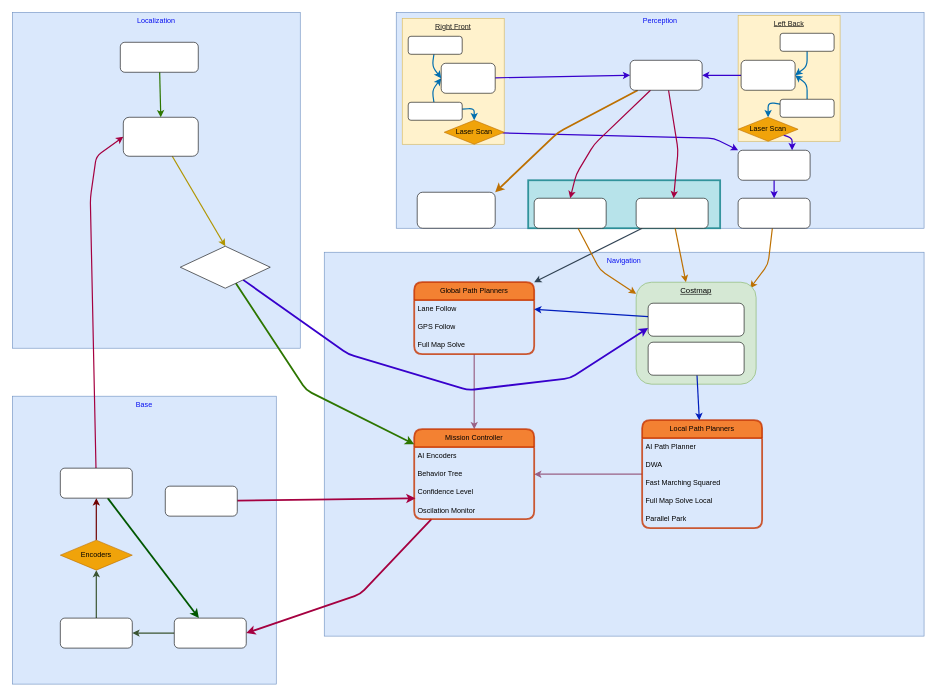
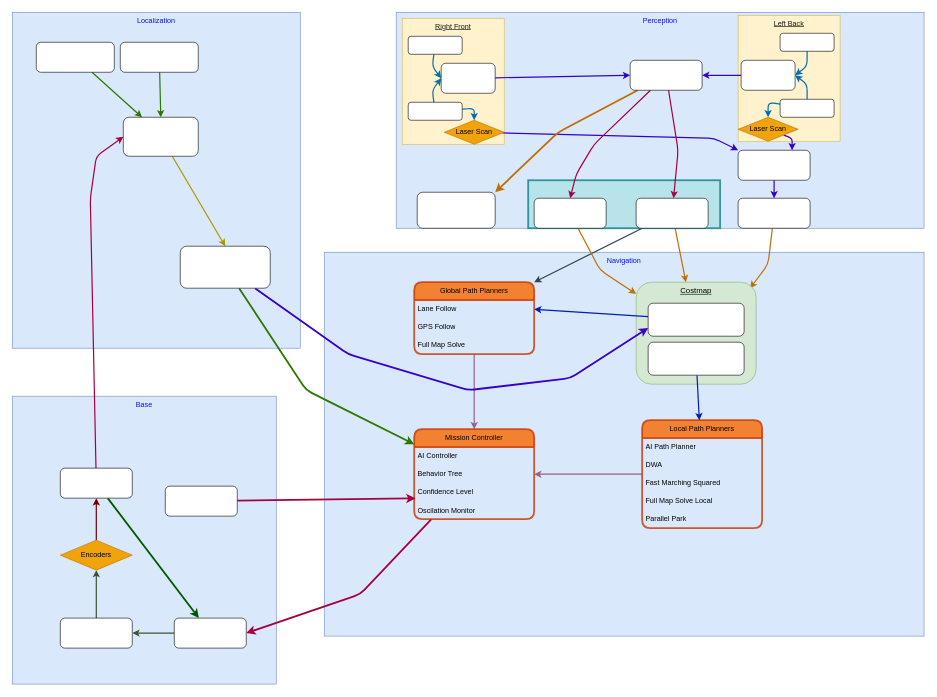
+ <mxCell id="8" value="&lt;font style=&quot;font-size: 12px;&quot; color=&quot;#ffffff&quot;&gt;IMU&lt;br style=&quot;font-size: 12px;&quot;&gt;&lt;/font&gt;" style="rounded=1;whiteSpace=wrap;html=1;fontColor=#070FF0;fontSize=12;" parent="1" vertex="1"><mxGeometry x="60" y="70" width="130" height="50" as="geometry" /></mxCell>
+ <mxCell id="7" style="edgeStyle=none;html=1;entryX=0.25;entryY=0;entryDx=0;entryDy=0;strokeWidth=2;fontSize=13;fontColor=#000000;fillColor=#60a917;strokeColor=#2D7600;" edge="1" parent="1" source="8" target="69"><mxGeometry relative="1" as="geometry" /></mxCell>
- <mxCell id="80" value="&lt;font color=&quot;#ffffff&quot;&gt;Localization Odometry&lt;br&gt;&lt;/font&gt;" style="rhombus;whiteSpace=wrap;html=1;fontSize=12;fontColor=#1A1A1A;" vertex="1" parent="1"><mxGeometry x="300" y="410" width="150" height="70" as="geometry" /></mxCell>
+ <mxCell id="80" value="&lt;font color=&quot;#ffffff&quot;&gt;Localization Odometry&lt;br&gt;&lt;/font&gt;" style="rounded=1;whiteSpace=wrap;html=1;fontSize=12;fontColor=#1A1A1A;" vertex="1" parent="1"><mxGeometry x="300" y="410" width="150" height="70" as="geometry" /></mxCell>
- <mxCell id="72" value="AI Encoders" style="text;strokeColor=none;fillColor=none;align=left;verticalAlign=middle;spacingLeft=4;spacingRight=4;overflow=hidden;points=[[0,0.5],[1,0.5]];portConstraint=eastwest;rotatable=0;whiteSpace=wrap;html=1;fontSize=12;fontColor=#000000;" vertex="1" parent="71"><mxGeometry y="30" width="200" height="30" as="geometry" /></mxCell>
+ <mxCell id="72" value="AI Controller" style="text;strokeColor=none;fillColor=none;align=left;verticalAlign=middle;spacingLeft=4;spacingRight=4;overflow=hidden;points=[[0,0.5],[1,0.5]];portConstraint=eastwest;rotatable=0;whiteSpace=wrap;html=1;fontSize=12;fontColor=#000000;" vertex="1" parent="71"><mxGeometry y="30" width="200" height="30" as="geometry" /></mxCell>
